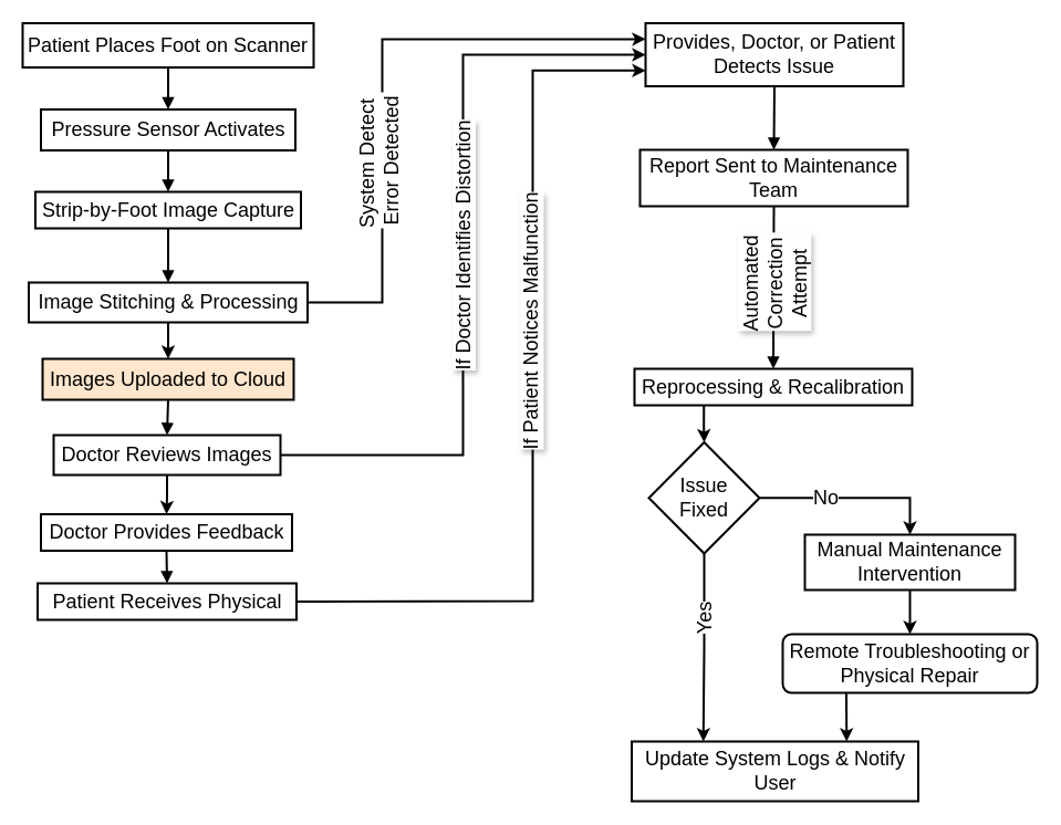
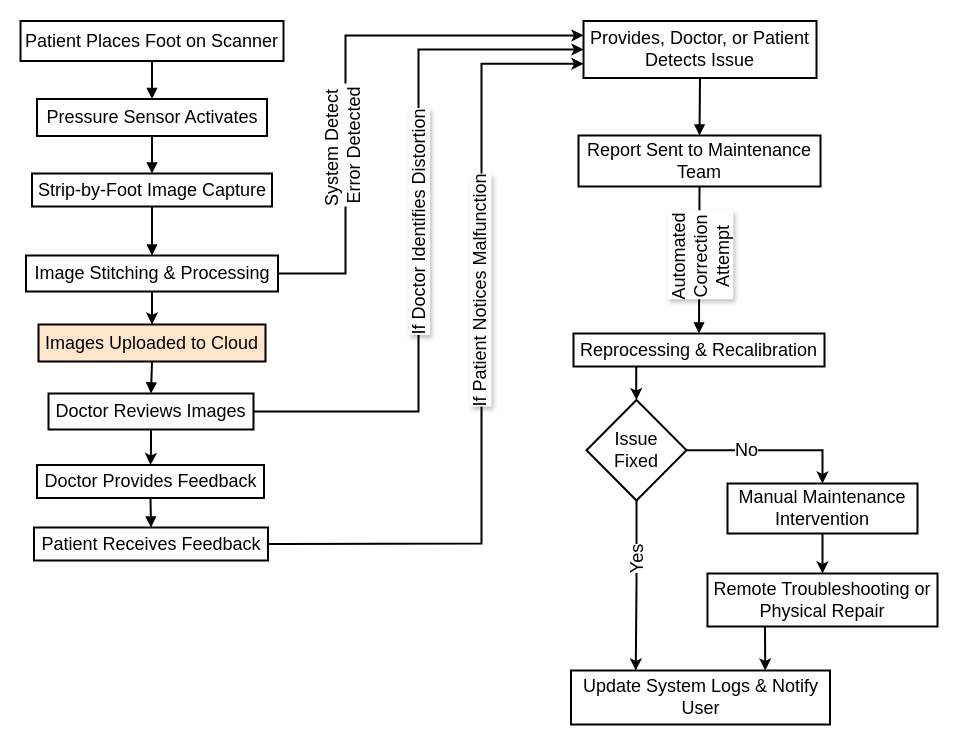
- <mxCell id="17" value="Patient Receives Physical" style="whiteSpace=wrap;strokeWidth=2;fontSize=18;" vertex="1" parent="1"><mxGeometry x="33.5" y="527" width="234" height="33" as="geometry" /></mxCell>
+ <mxCell id="17" value="Patient Receives Feedback" style="whiteSpace=wrap;strokeWidth=2;fontSize=18;" vertex="1" parent="1"><mxGeometry x="33.5" y="527" width="234" height="33" as="geometry" /></mxCell>
- <mxCell id="25" value="Remote Troubleshooting or Physical Repair" style="whiteSpace=wrap;strokeWidth=2;fontSize=18;rounded=1;" vertex="1" parent="1"><mxGeometry x="707" y="573" width="230" height="53" as="geometry" /></mxCell>
+ <mxCell id="25" value="Remote Troubleshooting or Physical Repair" style="whiteSpace=wrap;strokeWidth=2;fontSize=18;" vertex="1" parent="1"><mxGeometry x="707" y="573" width="230" height="53" as="geometry" /></mxCell>
